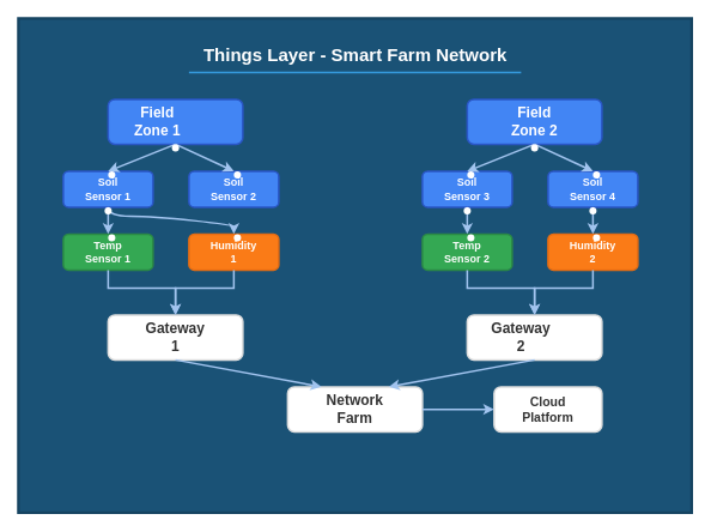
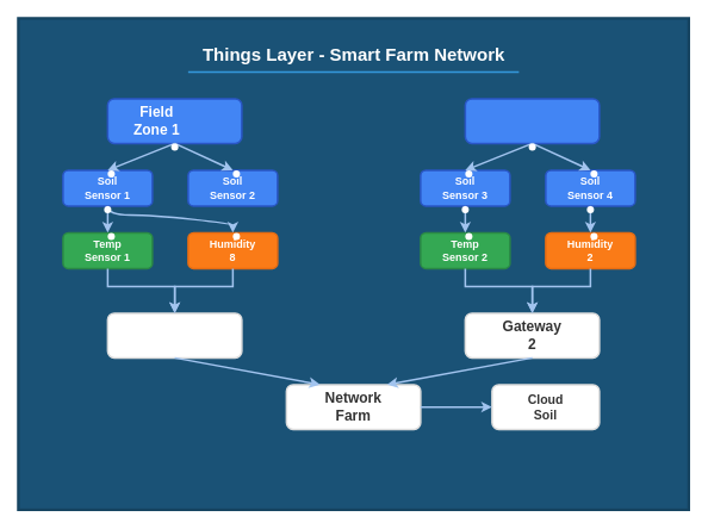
- <mxCell id="17" value="&lt;font style=&quot;font-size: 16px;&quot; color=&quot;#ffffff&quot;&gt;&lt;b&gt;Field Zone 2&lt;/b&gt;&lt;/font&gt;" style="text;html=1;strokeColor=none;fillColor=none;align=center;verticalAlign=middle;whiteSpace=wrap;rounded=0;" vertex="1" parent="1"><mxGeometry x="565" y="120" width="60" height="30" as="geometry" /></mxCell>
- <mxCell id="30" value="&lt;font color=&quot;#ffffff&quot;&gt;&lt;b&gt;Humidity 1&lt;/b&gt;&lt;/font&gt;" style="text;html=1;strokeColor=none;fillColor=none;align=center;verticalAlign=middle;whiteSpace=wrap;rounded=0;" vertex="1" parent="1"><mxGeometry x="230" y="265" width="60" height="30" as="geometry" /></mxCell>
+ <mxCell id="30" value="&lt;font color=&quot;#ffffff&quot;&gt;&lt;b&gt;Humidity 8&lt;/b&gt;&lt;/font&gt;" style="text;html=1;strokeColor=none;fillColor=none;align=center;verticalAlign=middle;whiteSpace=wrap;rounded=0;" vertex="1" parent="1"><mxGeometry x="230" y="265" width="60" height="30" as="geometry" /></mxCell>
- <mxCell id="47" value="&lt;font style=&quot;font-size: 16px;&quot; color=&quot;#333333&quot;&gt;&lt;b&gt;Gateway 1&lt;/b&gt;&lt;/font&gt;" style="text;html=1;strokeColor=none;fillColor=none;align=center;verticalAlign=middle;whiteSpace=wrap;rounded=0;" vertex="1" parent="1"><mxGeometry x="165" y="360" width="60" height="30" as="geometry" /></mxCell>
- <mxCell id="49" value="&lt;font style=&quot;font-size: 16px;&quot; color=&quot;#333333&quot;&gt;&lt;b&gt;Gateway 2&lt;/b&gt;&lt;/font&gt;" style="text;html=1;strokeColor=none;fillColor=none;align=center;verticalAlign=middle;whiteSpace=wrap;rounded=0;" vertex="1" parent="1"><mxGeometry x="550" y="360" width="60" height="30" as="geometry" /></mxCell>
+ <mxCell id="49" value="&lt;font style=&quot;font-size: 16px;&quot; color=&quot;#333333&quot;&gt;&lt;b&gt;Gateway 2&lt;/b&gt;&lt;/font&gt;" style="text;html=1;strokeColor=none;fillColor=none;align=center;verticalAlign=middle;whiteSpace=wrap;rounded=0;" vertex="1" parent="1"><mxGeometry x="565" y="360" width="60" height="30" as="geometry" /></mxCell>
- <mxCell id="59" value="&lt;font style=&quot;font-size: 14px;&quot; color=&quot;#333333&quot;&gt;&lt;b&gt;Cloud Platform&lt;/b&gt;&lt;/font&gt;" style="text;html=1;strokeColor=none;fillColor=none;align=center;verticalAlign=middle;whiteSpace=wrap;rounded=0;" vertex="1" parent="1"><mxGeometry x="580" y="440" width="60" height="30" as="geometry" /></mxCell>
+ <mxCell id="59" value="&lt;font style=&quot;font-size: 14px;&quot; color=&quot;#333333&quot;&gt;&lt;b&gt;Cloud Soil&lt;/b&gt;&lt;/font&gt;" style="text;html=1;strokeColor=none;fillColor=none;align=center;verticalAlign=middle;whiteSpace=wrap;rounded=0;" vertex="1" parent="1"><mxGeometry x="580" y="440" width="60" height="30" as="geometry" /></mxCell>
